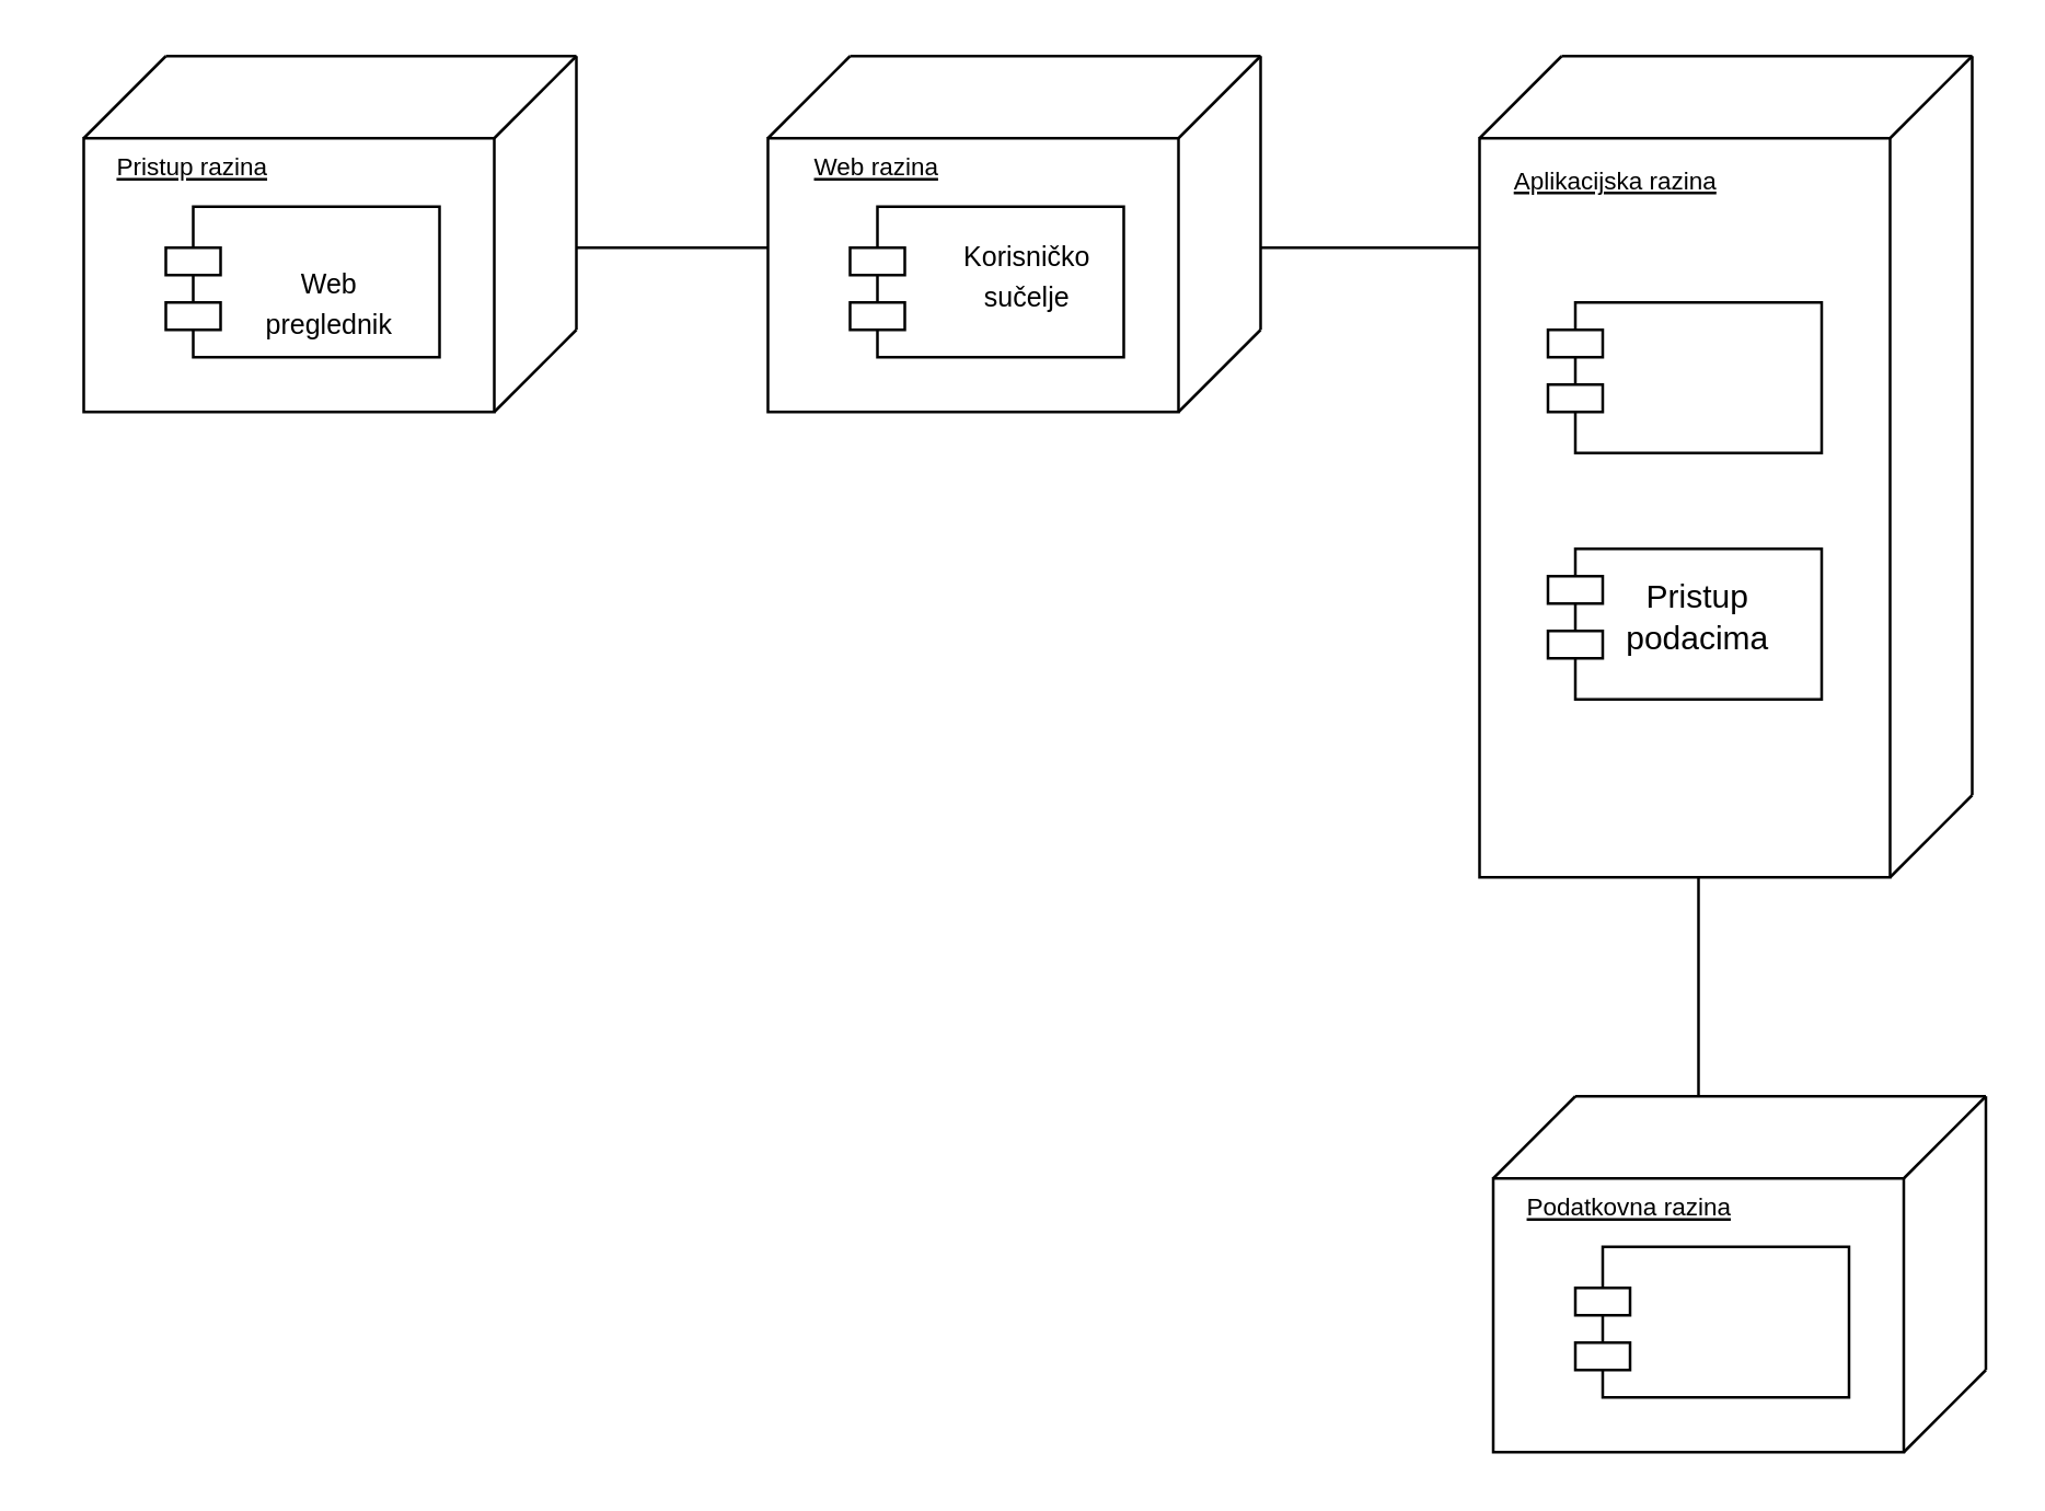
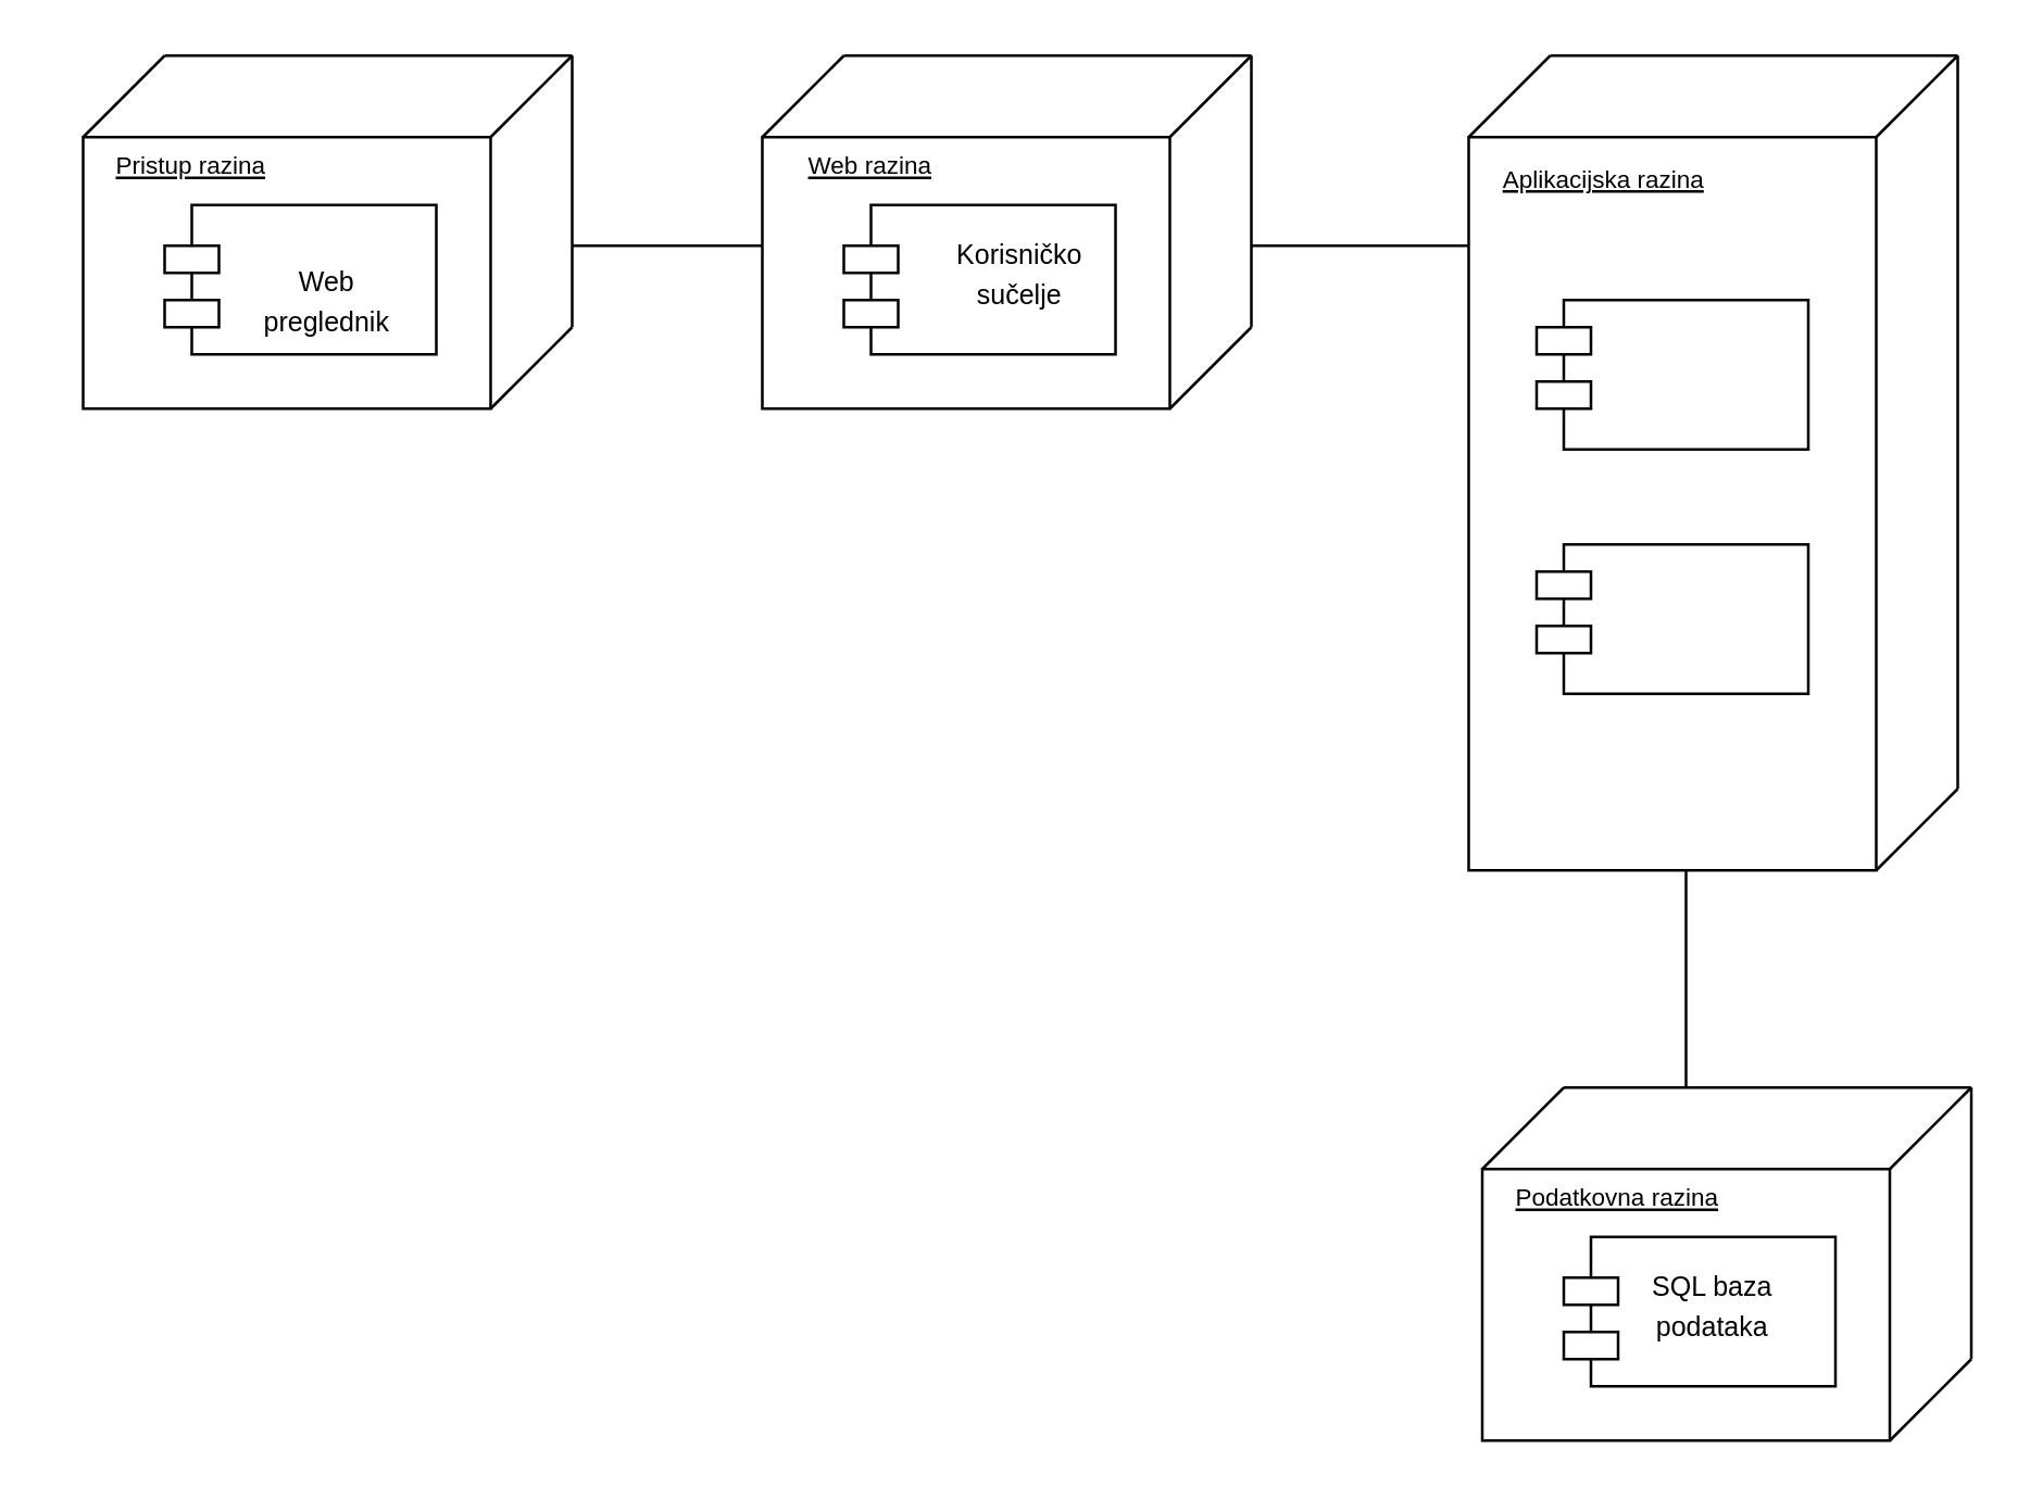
- <mxCell id="40" value="Pristup podacima" style="text;html=1;align=center;verticalAlign=middle;whiteSpace=wrap;rounded=0;container=0;" vertex="1" parent="26"><mxGeometry x="50" y="190" width="60" height="30" as="geometry" /></mxCell>
+ <mxCell id="52" value="&lt;font style=&quot;font-size: 10px;&quot;&gt;SQL baza podataka&lt;/font&gt;" style="text;html=1;align=center;verticalAlign=middle;whiteSpace=wrap;rounded=0;container=0;" vertex="1" parent="41"><mxGeometry x="65" y="65" width="60" height="30" as="geometry" /></mxCell>
